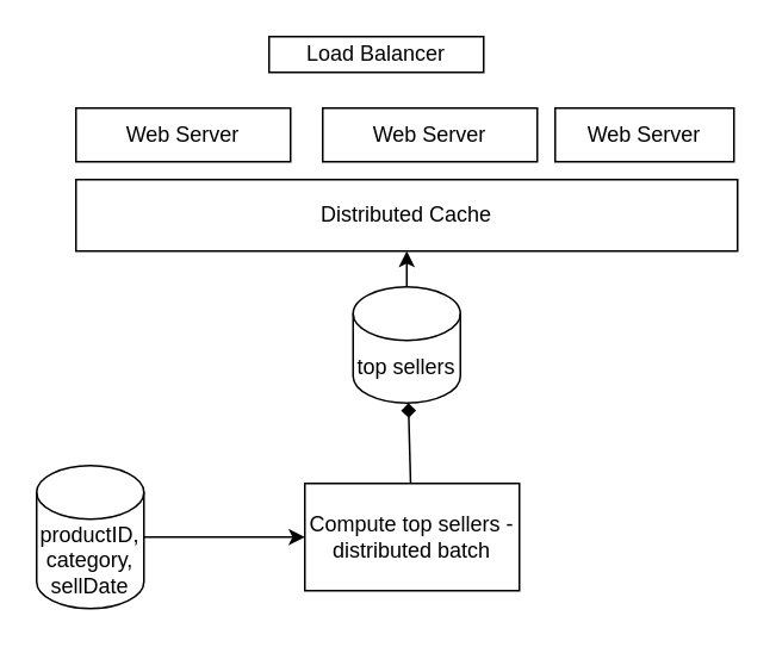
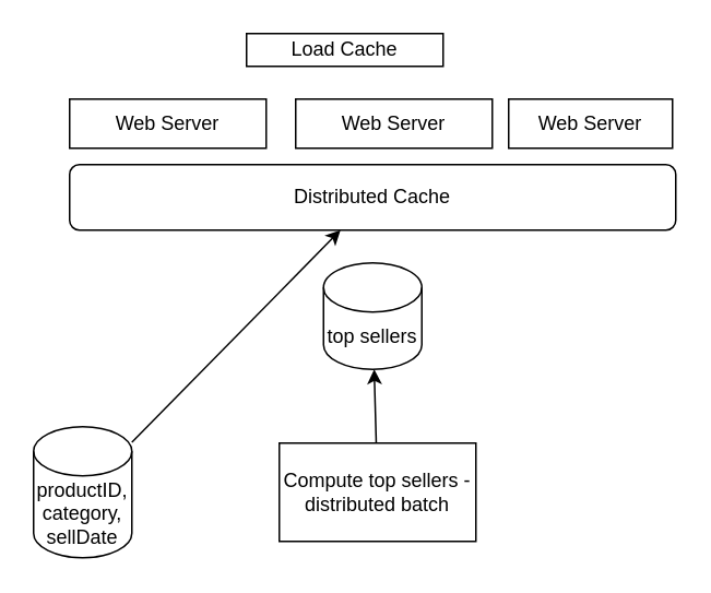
- <mxCell id="8" value="Load Balancer" style="rounded=0;whiteSpace=wrap;html=1;" vertex="1" parent="1"><mxGeometry x="150" y="20" width="120" height="20" as="geometry" /></mxCell>
+ <mxCell id="8" value="Load Cache" style="rounded=0;whiteSpace=wrap;html=1;" vertex="1" parent="1"><mxGeometry x="150" y="20" width="120" height="20" as="geometry" /></mxCell>
- <mxCell id="12" value="Distributed Cache" style="whiteSpace=wrap;html=1;rounded=0;" vertex="1" parent="1"><mxGeometry x="42" y="100" width="370" height="40" as="geometry" /></mxCell>
+ <mxCell id="12" value="Distributed Cache" style="rounded=1;whiteSpace=wrap;html=1;" vertex="1" parent="1"><mxGeometry x="42" y="100" width="370" height="40" as="geometry" /></mxCell>
- <mxCell id="6" style="edgeStyle=none;html=1;exitX=0.5;exitY=0;exitDx=0;exitDy=0;exitPerimeter=0;entryX=0.5;entryY=1;entryDx=0;entryDy=0;" edge="1" parent="1" source="7" target="12"><mxGeometry relative="1" as="geometry" /></mxCell>
- <mxCell id="4" style="edgeStyle=none;html=1;endArrow=diamond;" edge="1" parent="1" source="5" target="7"><mxGeometry relative="1" as="geometry" /></mxCell>
+ <mxCell id="4" style="edgeStyle=none;html=1;" edge="1" parent="1" source="5" target="7"><mxGeometry relative="1" as="geometry" /></mxCell>
- <mxCell id="2" style="edgeStyle=none;html=1;" edge="1" parent="1" source="3" target="5"><mxGeometry relative="1" as="geometry" /></mxCell>
+ <mxCell id="2" style="edgeStyle=none;html=1;" edge="1" parent="1" source="3" target="12"><mxGeometry relative="1" as="geometry" /></mxCell>
